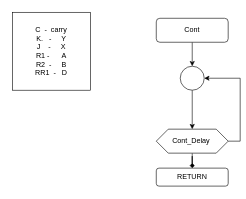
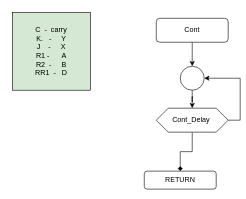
- <mxCell id="2" value="C &amp;nbsp;- &amp;nbsp;carry&lt;br&gt;K. &amp;nbsp; - &amp;nbsp; &amp;nbsp; Y&lt;br&gt;J &amp;nbsp; &amp;nbsp;- &amp;nbsp; &amp;nbsp; X&lt;br&gt;R1 - &amp;nbsp; &amp;nbsp; &amp;nbsp;A&lt;br&gt;R2 &amp;nbsp;- &amp;nbsp; &amp;nbsp; B&lt;br&gt;RR1 &amp;nbsp;- &amp;nbsp; D" style="whiteSpace=wrap;html=1;aspect=fixed;" parent="1" vertex="1"><mxGeometry x="20" y="20" width="130" height="130" as="geometry" /></mxCell>
+ <mxCell id="2" value="C &amp;nbsp;- &amp;nbsp;carry&lt;br&gt;K. &amp;nbsp; - &amp;nbsp; &amp;nbsp; Y&lt;br&gt;J &amp;nbsp; &amp;nbsp;- &amp;nbsp; &amp;nbsp; X&lt;br&gt;R1 - &amp;nbsp; &amp;nbsp; &amp;nbsp;A&lt;br&gt;R2 &amp;nbsp;- &amp;nbsp; &amp;nbsp; B&lt;br&gt;RR1 &amp;nbsp;- &amp;nbsp; D" style="whiteSpace=wrap;html=1;aspect=fixed;fillColor=#d5e8d4;" parent="1" vertex="1"><mxGeometry x="20" y="20" width="130" height="130" as="geometry" /></mxCell>
- <mxCell id="9" value="Cont_Delay&amp;nbsp;" style="shape=hexagon;perimeter=hexagonPerimeter2;whiteSpace=wrap;html=1;fixedSize=1;" vertex="1" parent="1"><mxGeometry x="260" y="215" width="120" height="40" as="geometry" /></mxCell>
+ <mxCell id="9" value="Cont_Delay&amp;nbsp;" style="shape=hexagon;perimeter=hexagonPerimeter2;whiteSpace=wrap;html=1;fixedSize=1;" vertex="1" parent="1"><mxGeometry x="260" y="180" width="120" height="40" as="geometry" /></mxCell>
- <mxCell id="10" value="RETURN" style="rounded=1;whiteSpace=wrap;html=1;" vertex="1" parent="1"><mxGeometry x="260" y="280" width="120" height="30" as="geometry" /></mxCell>
+ <mxCell id="10" value="RETURN" style="rounded=1;whiteSpace=wrap;html=1;" vertex="1" parent="1"><mxGeometry x="240" y="285" width="120" height="30" as="geometry" /></mxCell>
